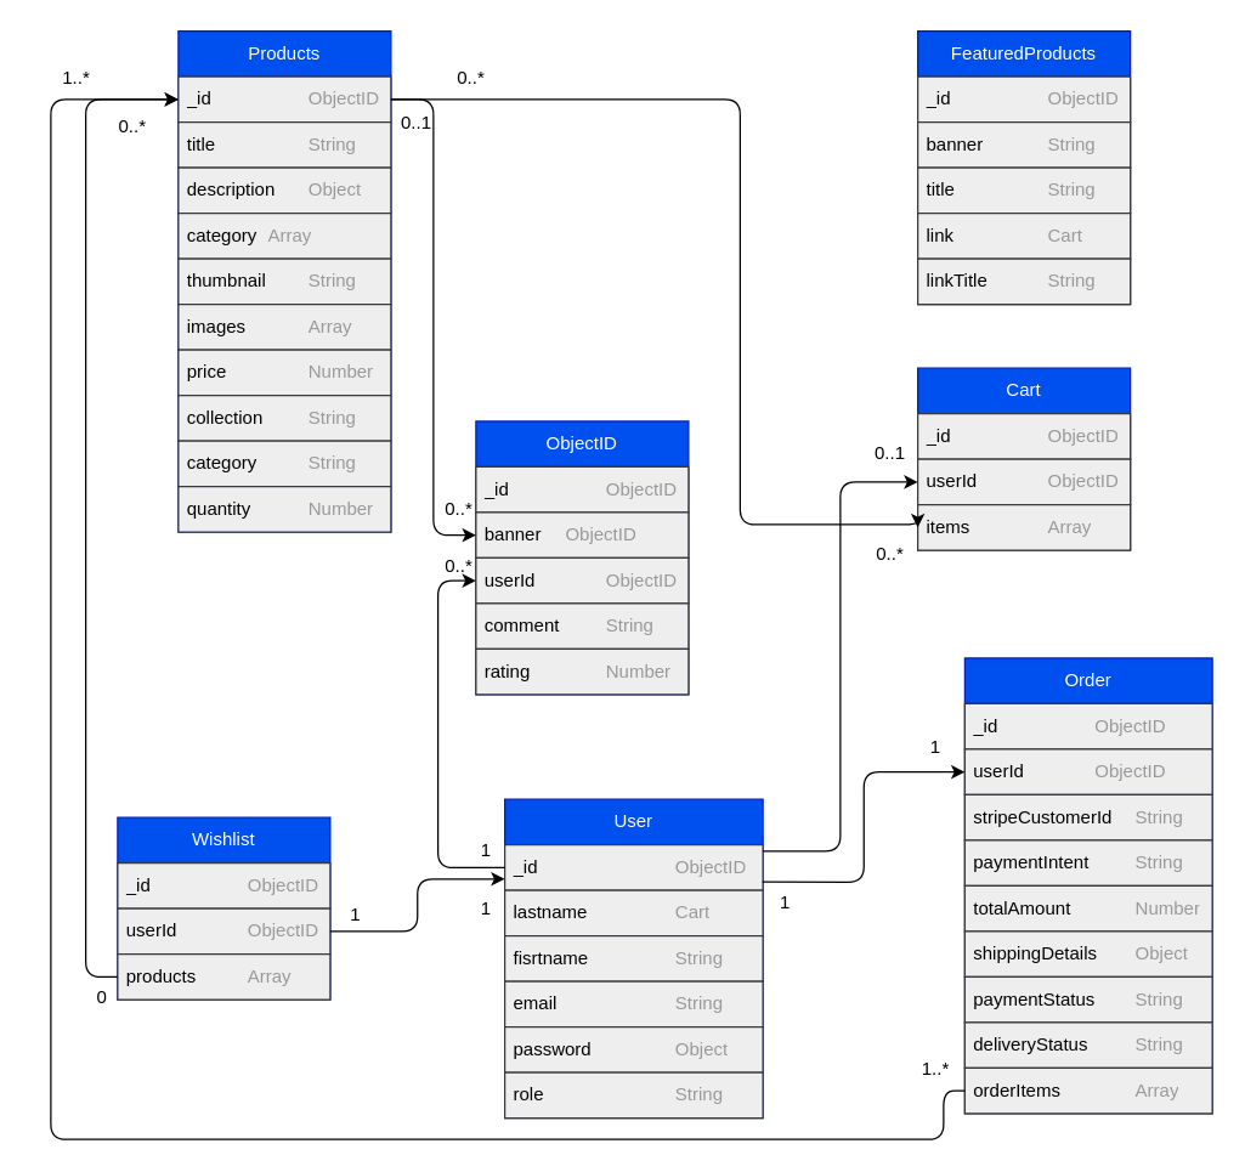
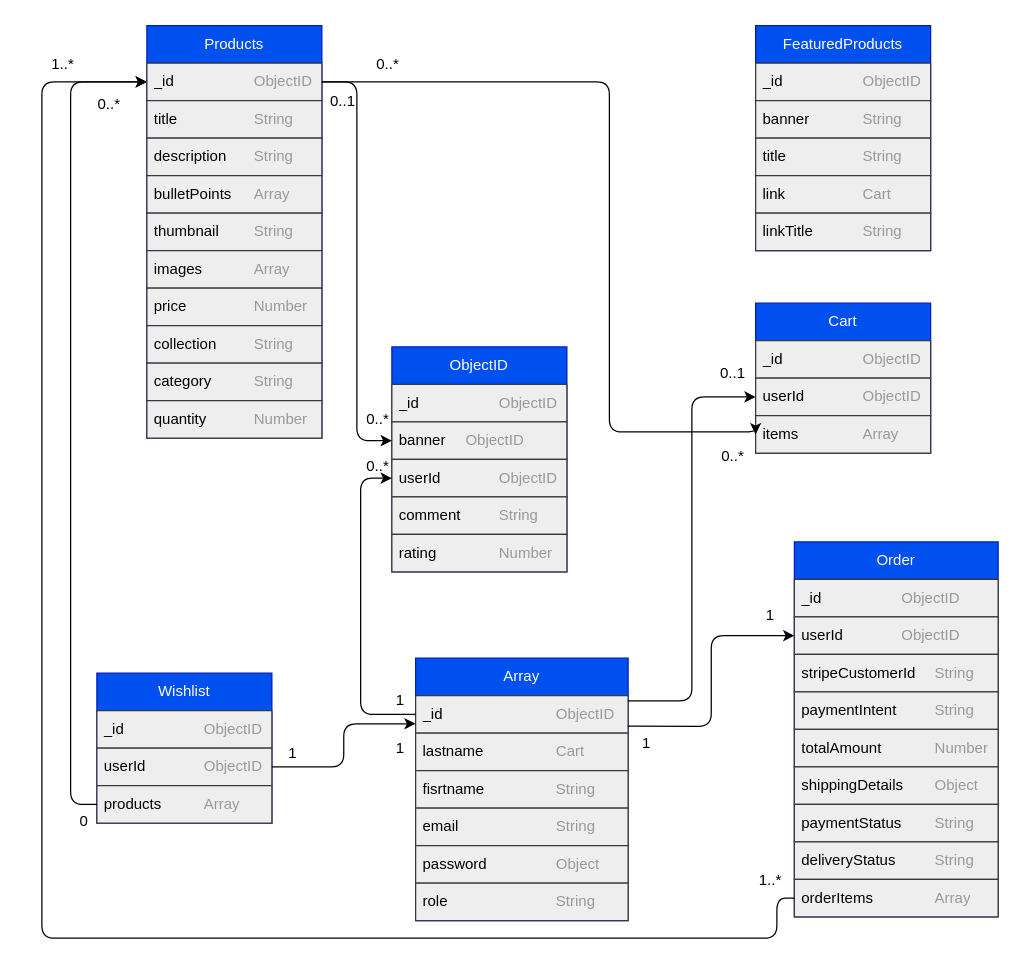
- <mxCell id="12" value="description &lt;span style=&quot;white-space: pre;&quot;&gt;&#09;&lt;/span&gt;&lt;font color=&quot;#999999&quot;&gt;Object&lt;/font&gt;" style="text;strokeColor=#36393d;fillColor=#eeeeee;align=left;verticalAlign=middle;spacingLeft=4;spacingRight=4;overflow=hidden;points=[[0,0.5],[1,0.5]];portConstraint=eastwest;rotatable=0;whiteSpace=wrap;html=1;fontColor=#000000;" parent="9" vertex="1"><mxGeometry y="90" width="140" height="30" as="geometry" /></mxCell>
+ <mxCell id="12" value="description &lt;span style=&quot;white-space: pre;&quot;&gt;&#09;&lt;/span&gt;&lt;font color=&quot;#999999&quot;&gt;String&lt;/font&gt;" style="text;strokeColor=#36393d;fillColor=#eeeeee;align=left;verticalAlign=middle;spacingLeft=4;spacingRight=4;overflow=hidden;points=[[0,0.5],[1,0.5]];portConstraint=eastwest;rotatable=0;whiteSpace=wrap;html=1;fontColor=#000000;" parent="9" vertex="1"><mxGeometry y="90" width="140" height="30" as="geometry" /></mxCell>
- <mxCell id="13" value="category &lt;span style=&quot;white-space: pre;&quot;&gt;&#09;&lt;/span&gt;&lt;font color=&quot;#999999&quot;&gt;Array&lt;/font&gt;" style="text;strokeColor=#36393d;fillColor=#eeeeee;align=left;verticalAlign=middle;spacingLeft=4;spacingRight=4;overflow=hidden;points=[[0,0.5],[1,0.5]];portConstraint=eastwest;rotatable=0;whiteSpace=wrap;html=1;fontColor=#000000;" parent="9" vertex="1"><mxGeometry y="120" width="140" height="30" as="geometry" /></mxCell>
+ <mxCell id="13" value="bulletPoints &lt;span style=&quot;white-space: pre;&quot;&gt;&#09;&lt;/span&gt;&lt;font color=&quot;#999999&quot;&gt;Array&lt;/font&gt;" style="text;strokeColor=#36393d;fillColor=#eeeeee;align=left;verticalAlign=middle;spacingLeft=4;spacingRight=4;overflow=hidden;points=[[0,0.5],[1,0.5]];portConstraint=eastwest;rotatable=0;whiteSpace=wrap;html=1;fontColor=#000000;" parent="9" vertex="1"><mxGeometry y="120" width="140" height="30" as="geometry" /></mxCell>
- <mxCell id="2" value="User" style="swimlane;fontStyle=0;childLayout=stackLayout;horizontal=1;startSize=30;horizontalStack=0;resizeParent=1;resizeParentMax=0;resizeLast=0;collapsible=1;marginBottom=0;whiteSpace=wrap;html=1;fillColor=#0050ef;strokeColor=#001DBC;fontColor=#ffffff;" parent="1" vertex="1"><mxGeometry x="332" y="526" width="170" height="210" as="geometry" /></mxCell>
+ <mxCell id="2" value="Array" style="swimlane;fontStyle=0;childLayout=stackLayout;horizontal=1;startSize=30;horizontalStack=0;resizeParent=1;resizeParentMax=0;resizeLast=0;collapsible=1;marginBottom=0;whiteSpace=wrap;html=1;fillColor=#0050ef;strokeColor=#001DBC;fontColor=#ffffff;" parent="1" vertex="1"><mxGeometry x="332" y="526" width="170" height="210" as="geometry" /></mxCell>
